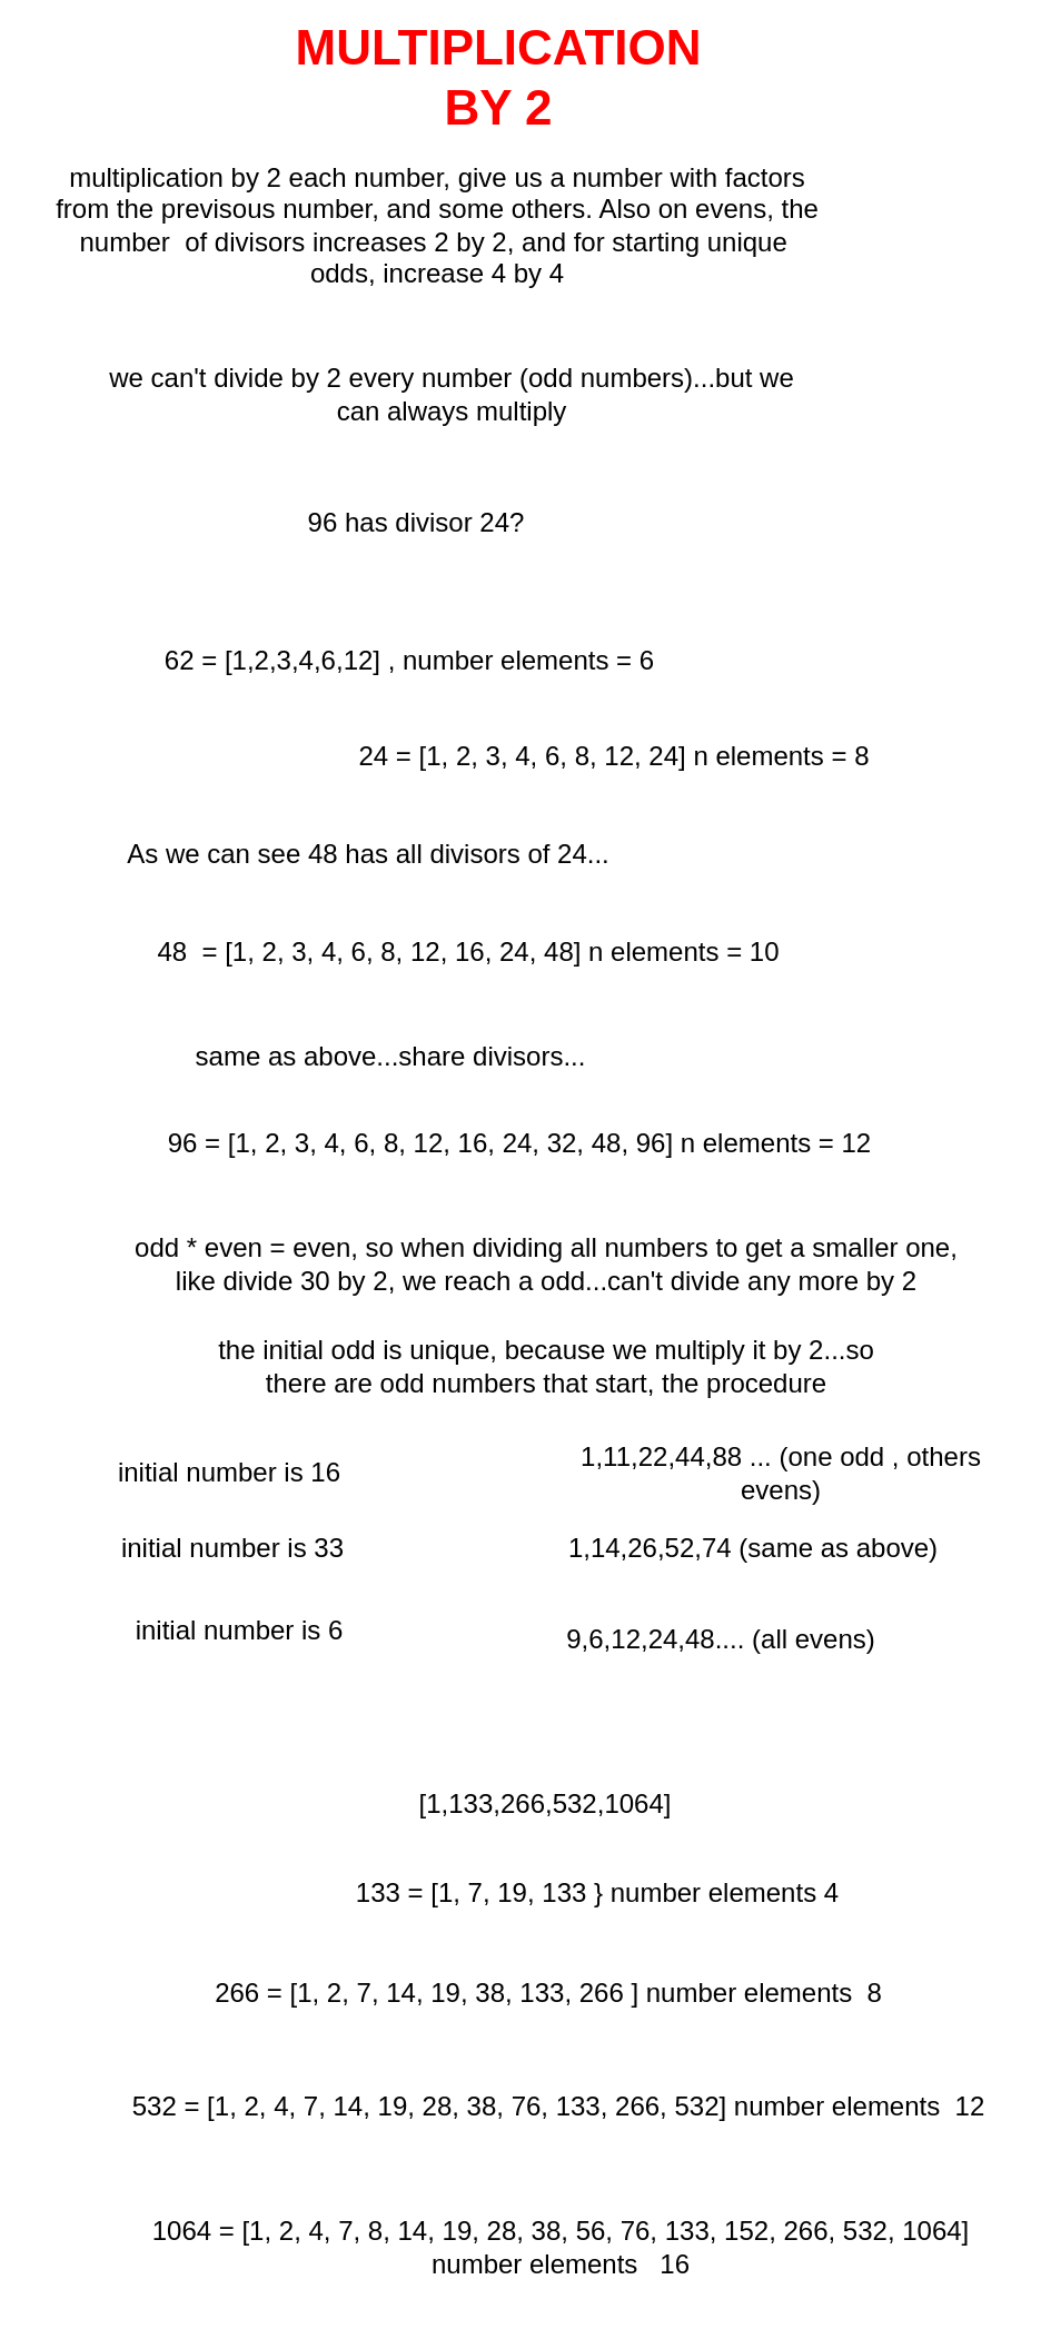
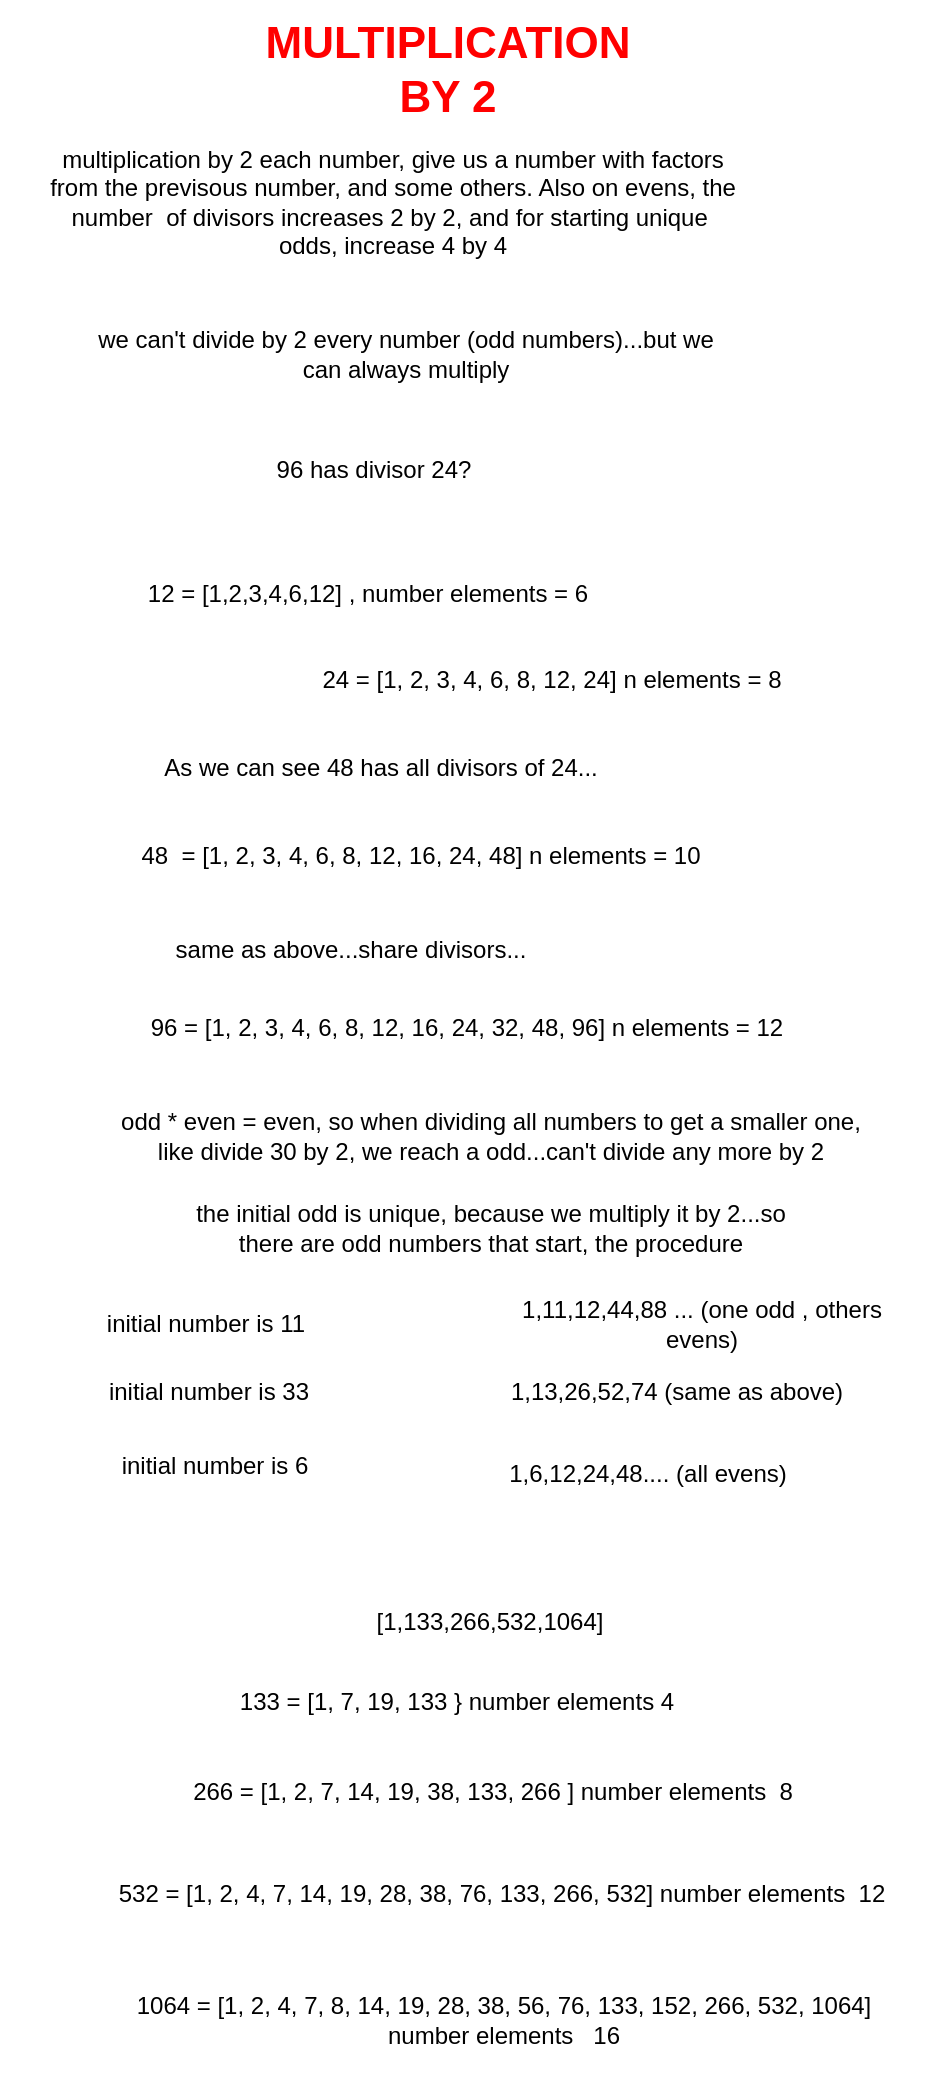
- <mxCell id="19" value="62 = [1,2,3,4,6,12] , number elements = 6" style="text;html=1;align=center;verticalAlign=middle;whiteSpace=wrap;rounded=0;" vertex="1" parent="1"><mxGeometry x="69.5" y="282" width="228" height="30" as="geometry" /></mxCell>
+ <mxCell id="19" value="12 = [1,2,3,4,6,12] , number elements = 6" style="text;html=1;align=center;verticalAlign=middle;whiteSpace=wrap;rounded=0;" vertex="1" parent="1"><mxGeometry x="69.5" y="282" width="228" height="30" as="geometry" /></mxCell>
- <mxCell id="22" value="As we can see 48 has all divisors of 24..." style="text;html=1;align=center;verticalAlign=middle;whiteSpace=wrap;rounded=0;" vertex="1" parent="1"><mxGeometry x="39" y="369" width="253" height="30" as="geometry" /></mxCell>
+ <mxCell id="22" value="As we can see 48 has all divisors of 24..." style="text;html=1;align=center;verticalAlign=middle;whiteSpace=wrap;rounded=0;" vertex="1" parent="1"><mxGeometry x="64" y="369" width="253" height="30" as="geometry" /></mxCell>
- <mxCell id="5" value="initial number is 16" style="text;html=1;align=center;verticalAlign=middle;whiteSpace=wrap;rounded=0;" vertex="1" parent="1"><mxGeometry x="34.5" y="647" width="136" height="30" as="geometry" /></mxCell>
+ <mxCell id="5" value="initial number is 11" style="text;html=1;align=center;verticalAlign=middle;whiteSpace=wrap;rounded=0;" vertex="1" parent="1"><mxGeometry x="34.5" y="647" width="136" height="30" as="geometry" /></mxCell>
- <mxCell id="6" value="1,11,22,44,88 ... (one odd , others evens)" style="text;html=1;align=center;verticalAlign=middle;whiteSpace=wrap;rounded=0;" vertex="1" parent="1"><mxGeometry x="255.5" y="647" width="190" height="30" as="geometry" /></mxCell>
+ <mxCell id="6" value="1,11,12,44,88 ... (one odd , others evens)" style="text;html=1;align=center;verticalAlign=middle;whiteSpace=wrap;rounded=0;" vertex="1" parent="1"><mxGeometry x="255.5" y="647" width="190" height="30" as="geometry" /></mxCell>
- <mxCell id="8" value="1,14,26,52,74 (same as above)" style="text;html=1;align=center;verticalAlign=middle;whiteSpace=wrap;rounded=0;" vertex="1" parent="1"><mxGeometry x="230.5" y="681" width="215" height="30" as="geometry" /></mxCell>
+ <mxCell id="8" value="1,13,26,52,74 (same as above)" style="text;html=1;align=center;verticalAlign=middle;whiteSpace=wrap;rounded=0;" vertex="1" parent="1"><mxGeometry x="230.5" y="681" width="215" height="30" as="geometry" /></mxCell>
- <mxCell id="10" value="9,6,12,24,48.... (all evens)" style="text;html=1;align=center;verticalAlign=middle;whiteSpace=wrap;rounded=0;" vertex="1" parent="1"><mxGeometry x="243" y="722" width="162" height="30" as="geometry" /></mxCell>
+ <mxCell id="10" value="1,6,12,24,48.... (all evens)" style="text;html=1;align=center;verticalAlign=middle;whiteSpace=wrap;rounded=0;" vertex="1" parent="1"><mxGeometry x="243" y="722" width="162" height="30" as="geometry" /></mxCell>
- <mxCell id="12" value="133 = [1, 7, 19, 133 } number elements 4" style="text;html=1;align=center;verticalAlign=middle;whiteSpace=wrap;rounded=0;" vertex="1" parent="1"><mxGeometry x="123.5" y="836" width="289" height="30" as="geometry" /></mxCell>
+ <mxCell id="12" value="133 = [1, 7, 19, 133 } number elements 4" style="text;html=1;align=center;verticalAlign=middle;whiteSpace=wrap;rounded=0;" vertex="1" parent="1"><mxGeometry x="83.5" y="836" width="289" height="30" as="geometry" /></mxCell>
